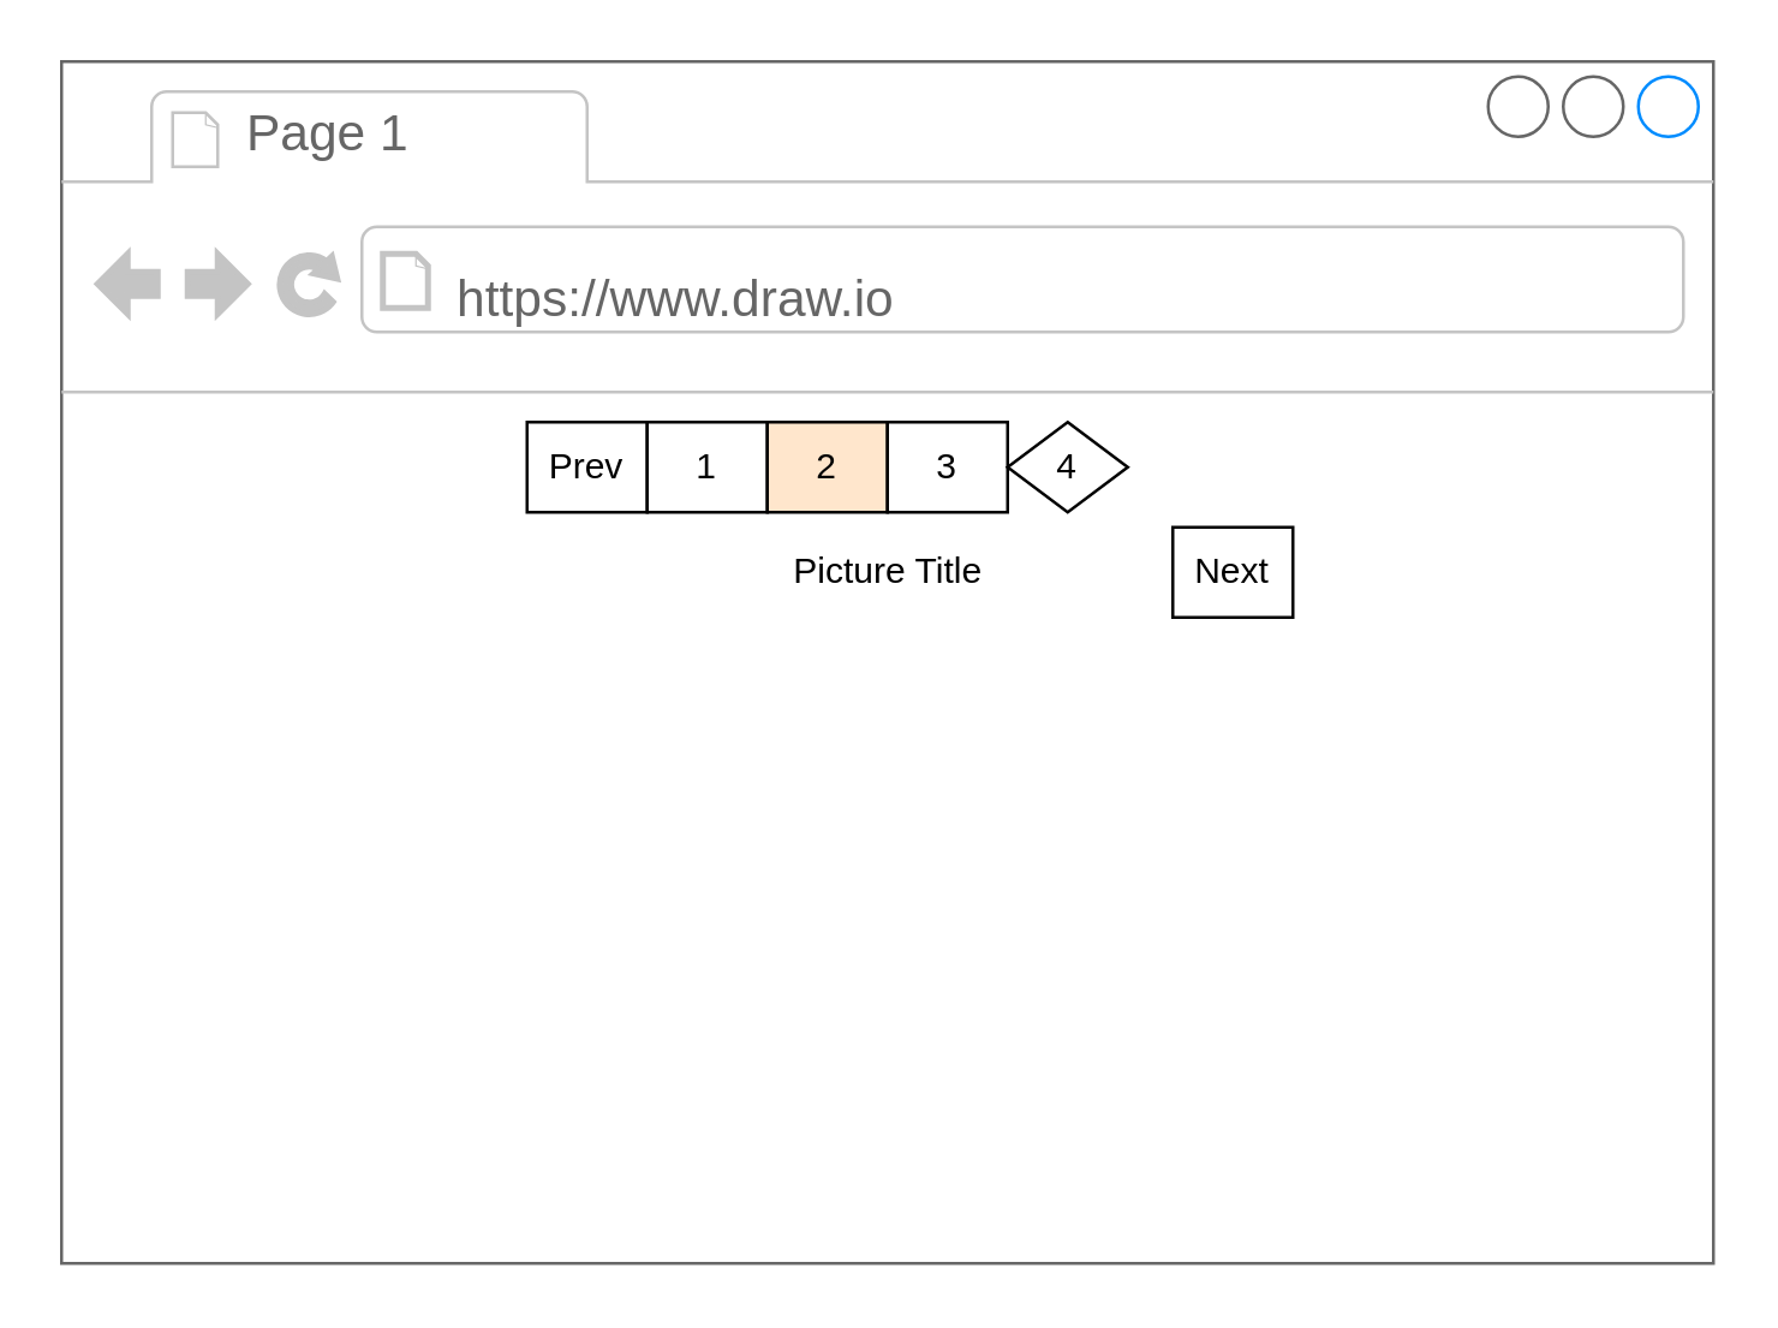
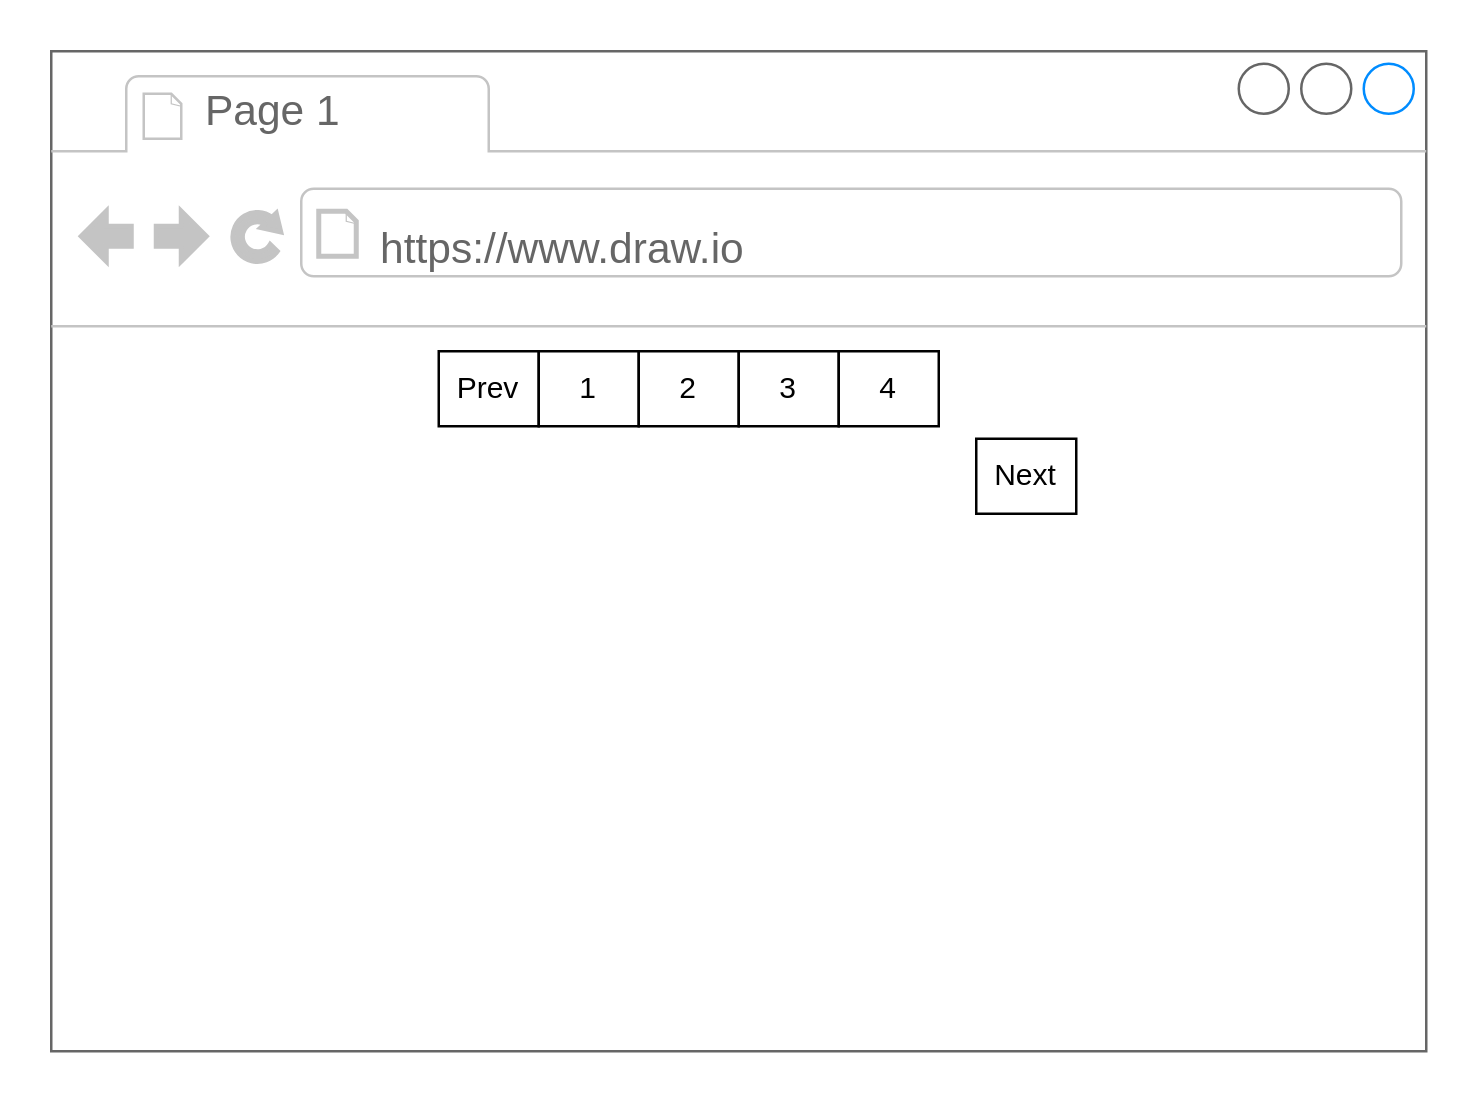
- <mxCell id="7" value="2" style="rounded=0;whiteSpace=wrap;html=1;fillColor=#ffe6cc;" vertex="1" parent="2"><mxGeometry x="235" y="120" width="40" height="30" as="geometry" /></mxCell>
+ <mxCell id="7" value="2" style="rounded=0;whiteSpace=wrap;html=1;" vertex="1" parent="2"><mxGeometry x="235" y="120" width="40" height="30" as="geometry" /></mxCell>
- <mxCell id="9" value="4" style="rhombus;whiteSpace=wrap;html=1;" vertex="1" parent="2"><mxGeometry x="315" y="120" width="40" height="30" as="geometry" /></mxCell>
+ <mxCell id="9" value="4" style="rounded=0;whiteSpace=wrap;html=1;" vertex="1" parent="2"><mxGeometry x="315" y="120" width="40" height="30" as="geometry" /></mxCell>
- <mxCell id="11" value="Picture Title" style="text;html=1;strokeColor=none;fillColor=none;align=center;verticalAlign=middle;whiteSpace=wrap;rounded=0;" vertex="1" parent="2"><mxGeometry x="212.5" y="160" width="125" height="20" as="geometry" /></mxCell>
